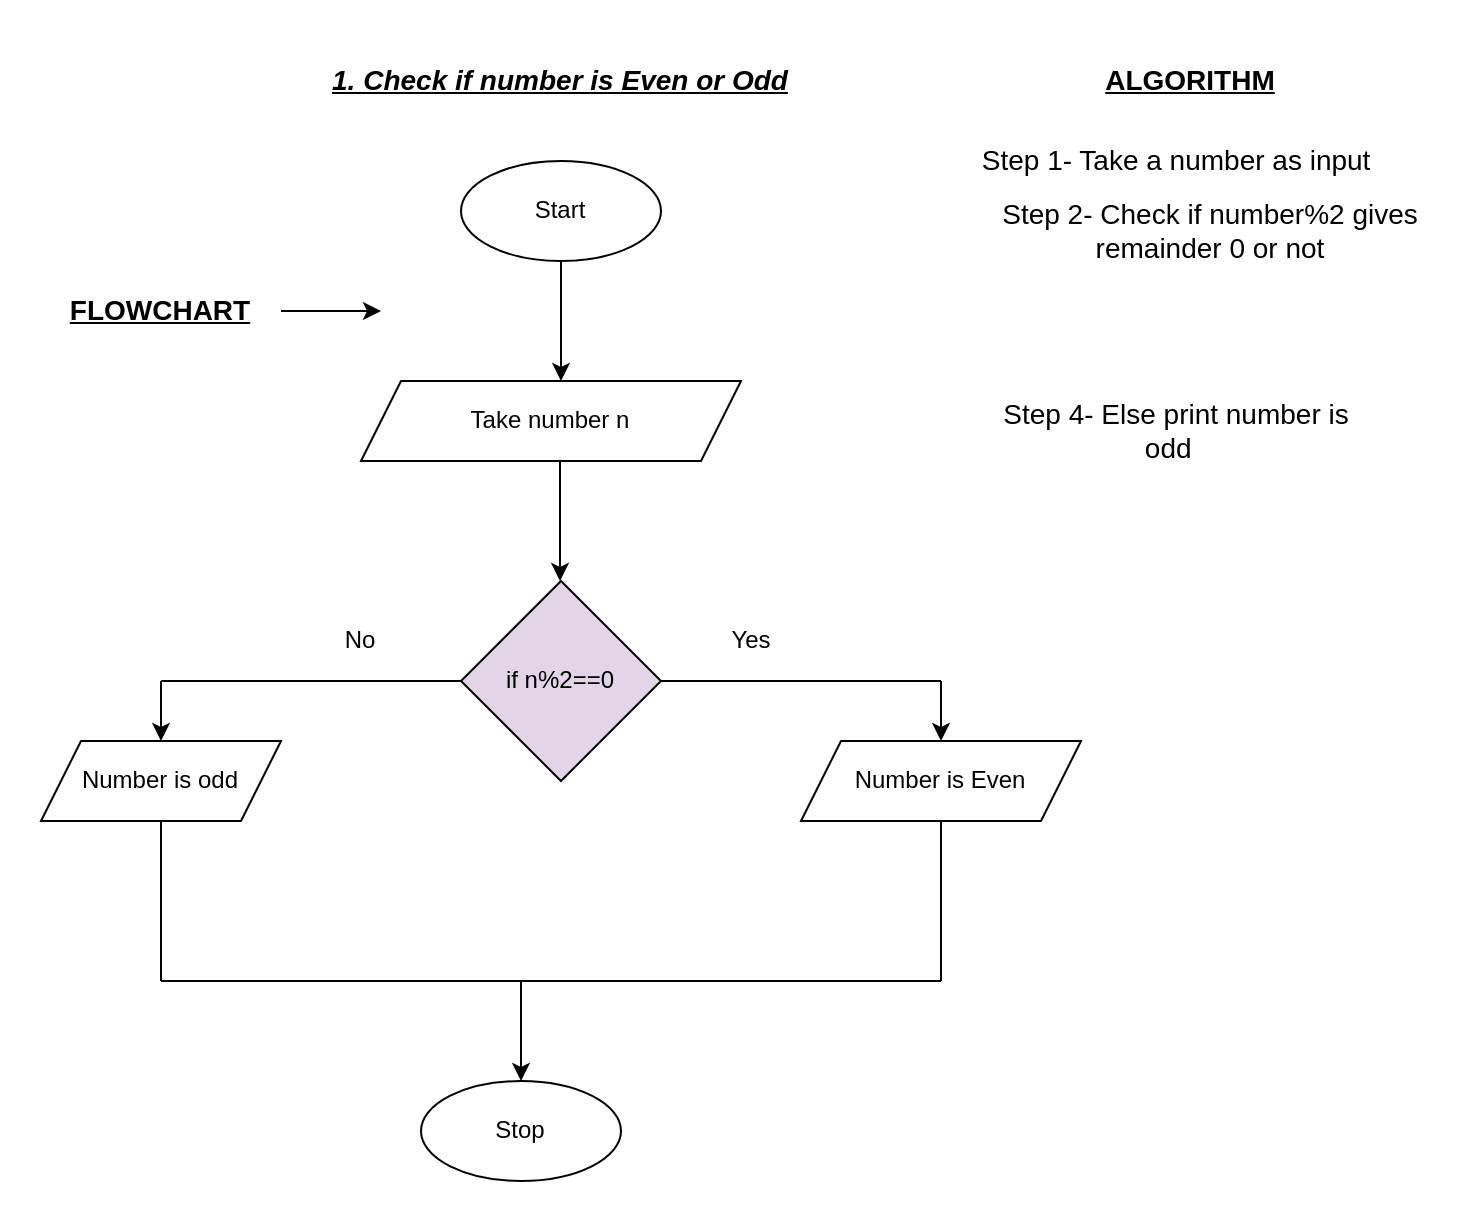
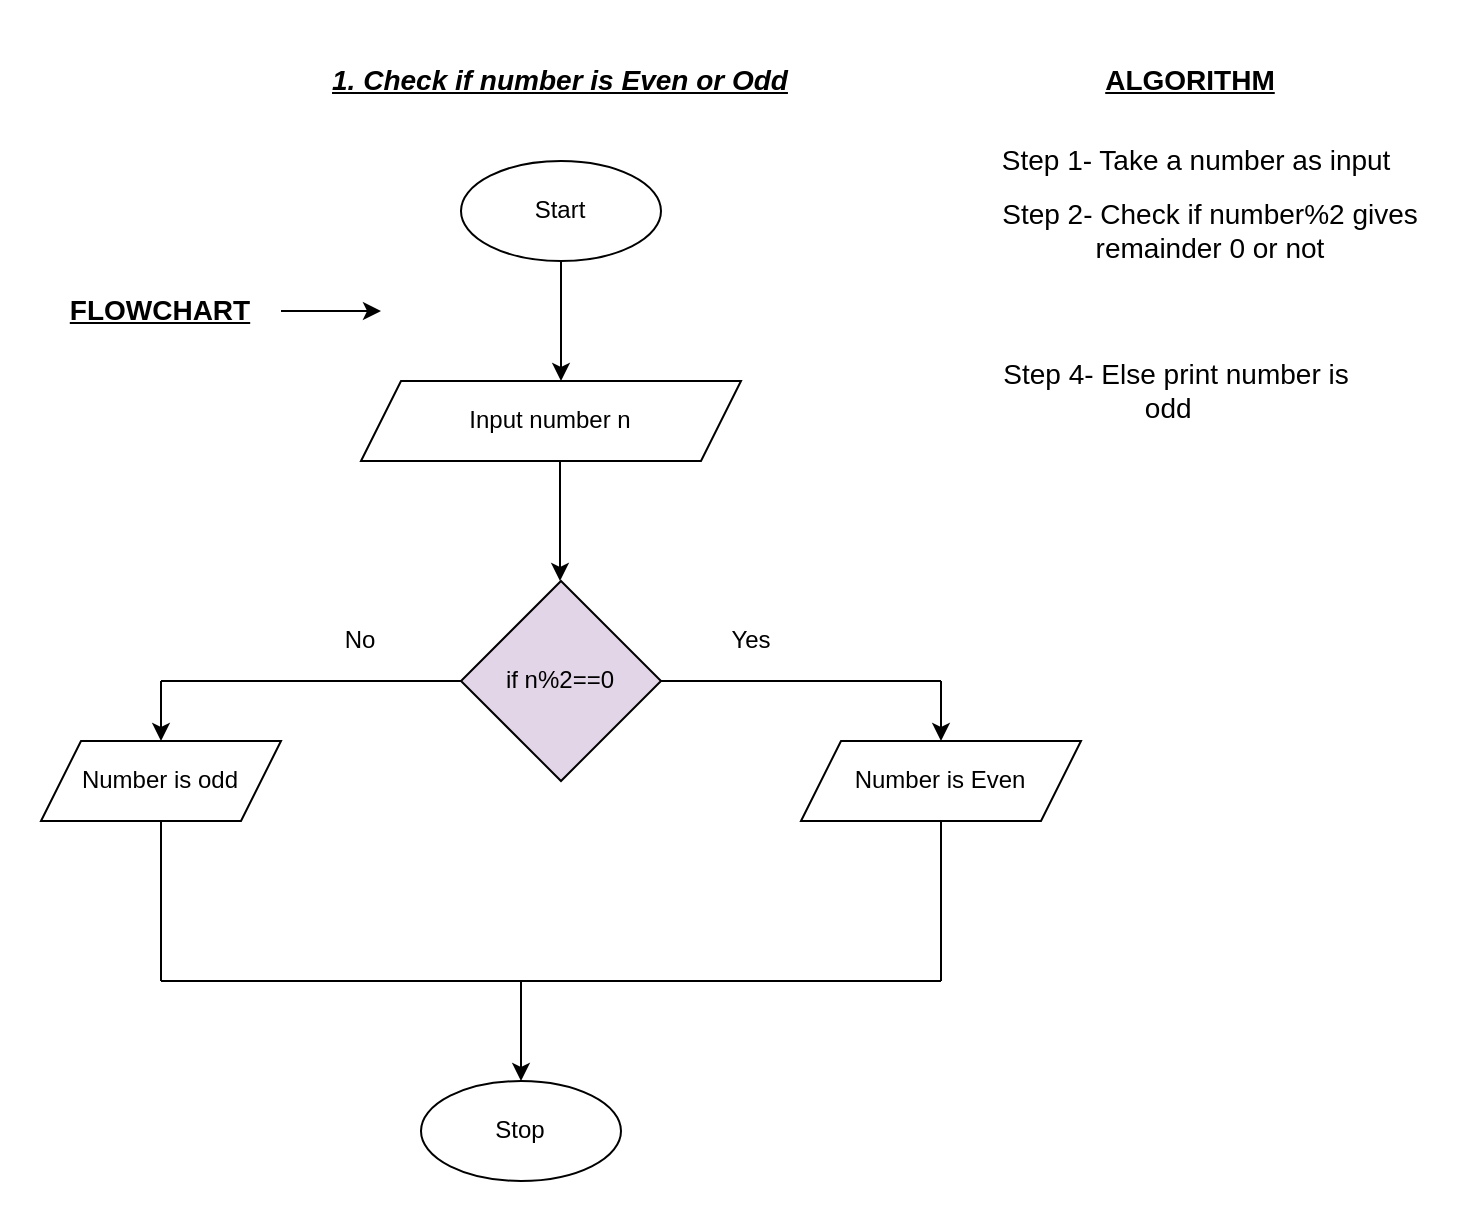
- <mxCell id="21" value="&lt;font style=&quot;font-size: 14px&quot;&gt;Step 1- Take a number as input&amp;nbsp;&lt;/font&gt;" style="text;html=1;strokeColor=none;fillColor=none;align=center;verticalAlign=middle;whiteSpace=wrap;rounded=0;" vertex="1" parent="1"><mxGeometry x="480" y="70" width="220" height="20" as="geometry" /></mxCell>
+ <mxCell id="21" value="&lt;font style=&quot;font-size: 14px&quot;&gt;Step 1- Take a number as input&amp;nbsp;&lt;/font&gt;" style="text;html=1;strokeColor=none;fillColor=none;align=center;verticalAlign=middle;whiteSpace=wrap;rounded=0;" vertex="1" parent="1"><mxGeometry x="490" y="70" width="220" height="20" as="geometry" /></mxCell>
- <mxCell id="4" value="Take number n" style="shape=parallelogram;perimeter=parallelogramPerimeter;whiteSpace=wrap;html=1;fixedSize=1;" vertex="1" parent="1"><mxGeometry x="180" y="190" width="190" height="40" as="geometry" /></mxCell>
+ <mxCell id="4" value="Input number n" style="shape=parallelogram;perimeter=parallelogramPerimeter;whiteSpace=wrap;html=1;fixedSize=1;" vertex="1" parent="1"><mxGeometry x="180" y="190" width="190" height="40" as="geometry" /></mxCell>
- <mxCell id="24" value="&lt;span style=&quot;font-size: 14px&quot;&gt;Step 4- Else print number is odd&amp;nbsp;&amp;nbsp;&lt;/span&gt;" style="text;html=1;strokeColor=none;fillColor=none;align=center;verticalAlign=middle;whiteSpace=wrap;rounded=0;" vertex="1" parent="1"><mxGeometry x="492.5" y="200" width="190" height="30" as="geometry" /></mxCell>
+ <mxCell id="24" value="&lt;span style=&quot;font-size: 14px&quot;&gt;Step 4- Else print number is odd&amp;nbsp;&amp;nbsp;&lt;/span&gt;" style="text;html=1;strokeColor=none;fillColor=none;align=center;verticalAlign=middle;whiteSpace=wrap;rounded=0;" vertex="1" parent="1"><mxGeometry x="492.5" y="180" width="190" height="30" as="geometry" /></mxCell>
